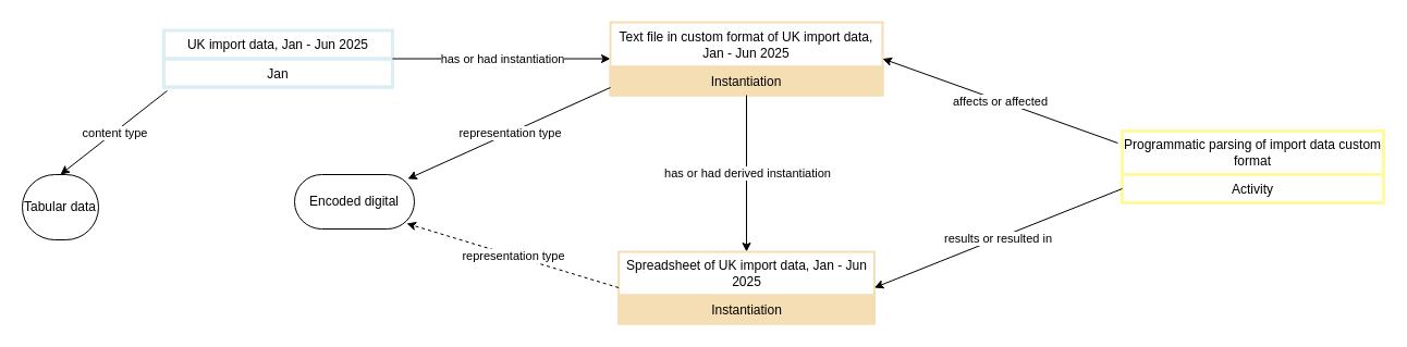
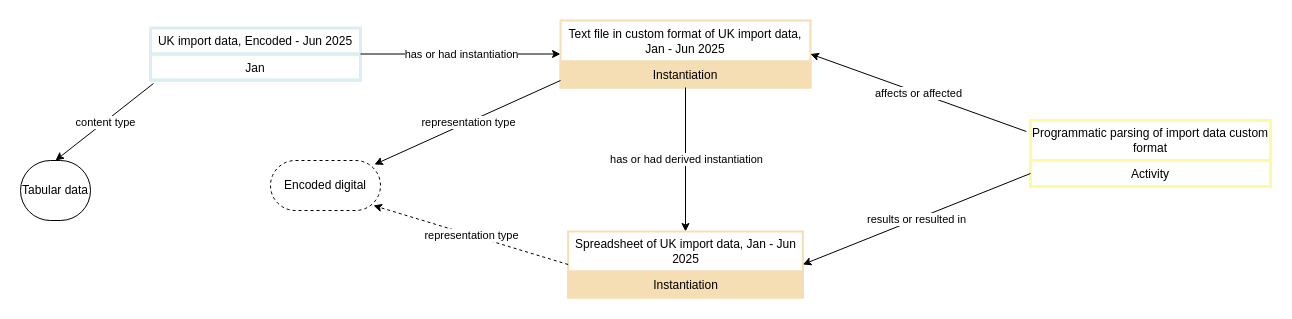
- <mxCell id="2" value="UK import data, Jan - Jun 2025" style="swimlane;fontStyle=0;childLayout=stackLayout;horizontal=1;startSize=26;strokeColor=#DAEEF3;strokeWidth=3;fillColor=none;horizontalStack=0;resizeParent=1;resizeParentMax=0;resizeLast=0;collapsible=1;marginBottom=0;whiteSpace=wrap;html=1;" parent="1" vertex="1"><mxGeometry x="150" y="27.5" width="210" height="52" as="geometry" /></mxCell>
+ <mxCell id="2" value="UK import data, Encoded - Jun 2025" style="swimlane;fontStyle=0;childLayout=stackLayout;horizontal=1;startSize=26;strokeColor=#DAEEF3;strokeWidth=3;fillColor=none;horizontalStack=0;resizeParent=1;resizeParentMax=0;resizeLast=0;collapsible=1;marginBottom=0;whiteSpace=wrap;html=1;" parent="1" vertex="1"><mxGeometry x="150" y="27.5" width="210" height="52" as="geometry" /></mxCell>
- <mxCell id="23" value="Encoded digital" style="html=1;whiteSpace=wrap;rounded=1;arcSize=50;" vertex="1" parent="1"><mxGeometry x="270" y="160" width="110" height="50" as="geometry" /></mxCell>
+ <mxCell id="23" value="Encoded digital" style="html=1;whiteSpace=wrap;rounded=1;arcSize=50;dashed=1;" vertex="1" parent="1"><mxGeometry x="270" y="160" width="110" height="50" as="geometry" /></mxCell>
